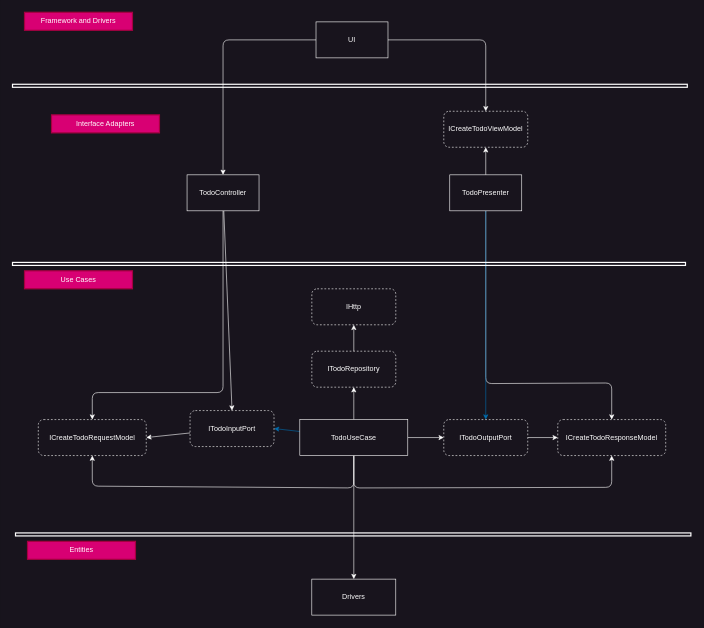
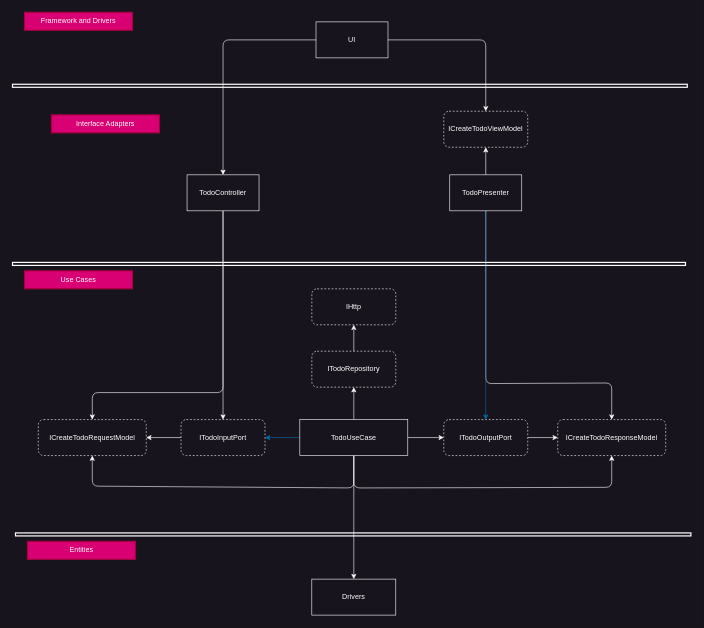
- <mxCell id="36" value="ITodoInputPort" style="rounded=1;whiteSpace=wrap;html=1;glass=0;shadow=0;dashed=1;fillColor=#18141D;strokeColor=#FFFFFF;fontColor=#FFFFFF;" vertex="1" parent="1"><mxGeometry x="316" y="684" width="140" height="60" as="geometry" /></mxCell>
+ <mxCell id="36" value="ITodoInputPort" style="rounded=1;whiteSpace=wrap;html=1;glass=0;shadow=0;dashed=1;fillColor=#18141D;strokeColor=#FFFFFF;fontColor=#FFFFFF;" vertex="1" parent="1"><mxGeometry x="301" y="699" width="140" height="60" as="geometry" /></mxCell>
